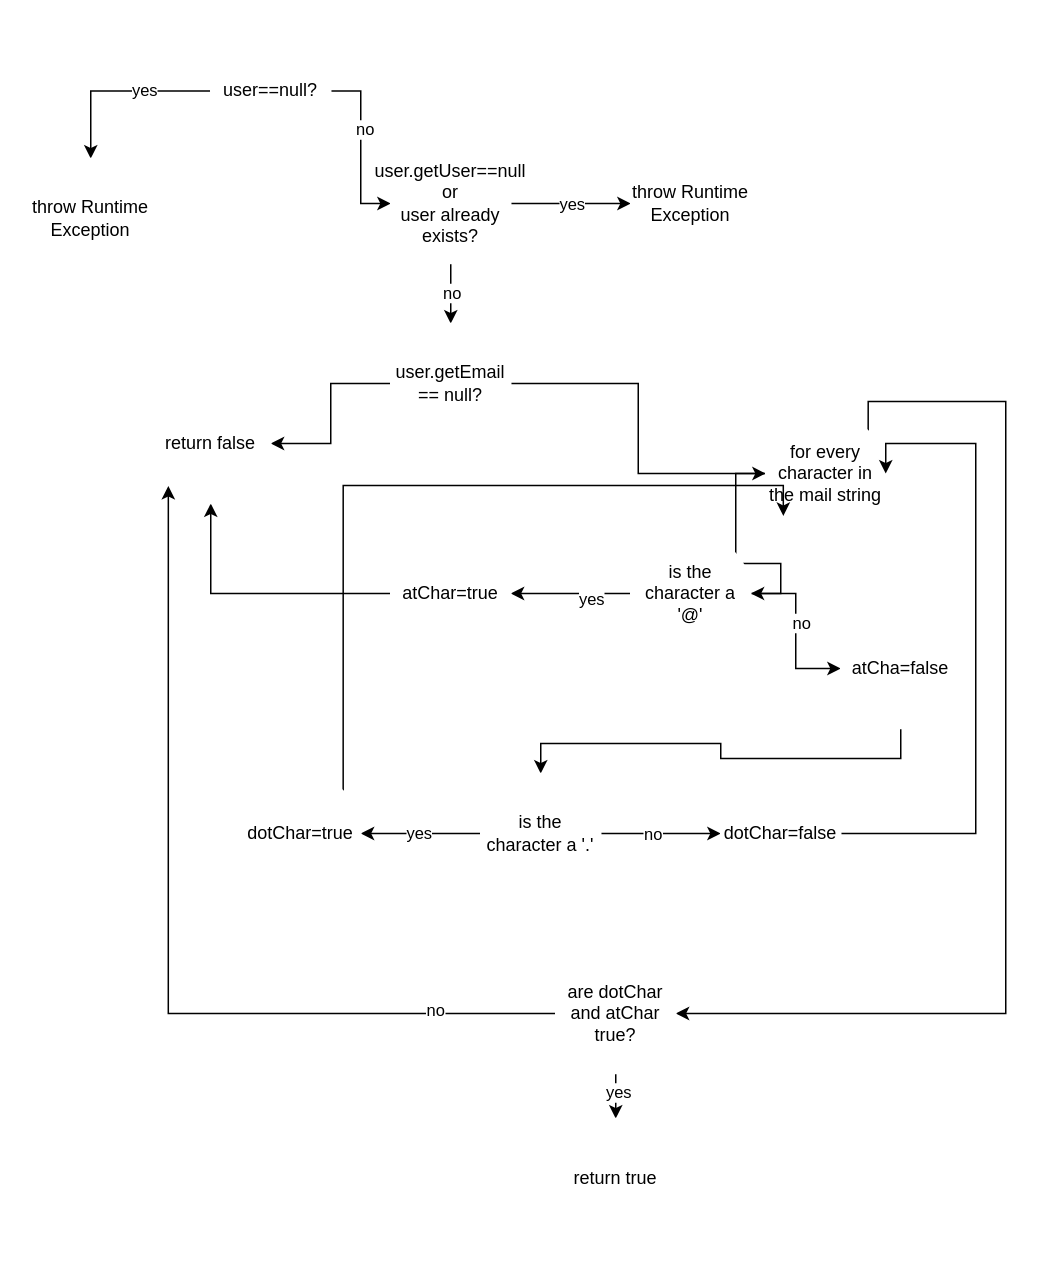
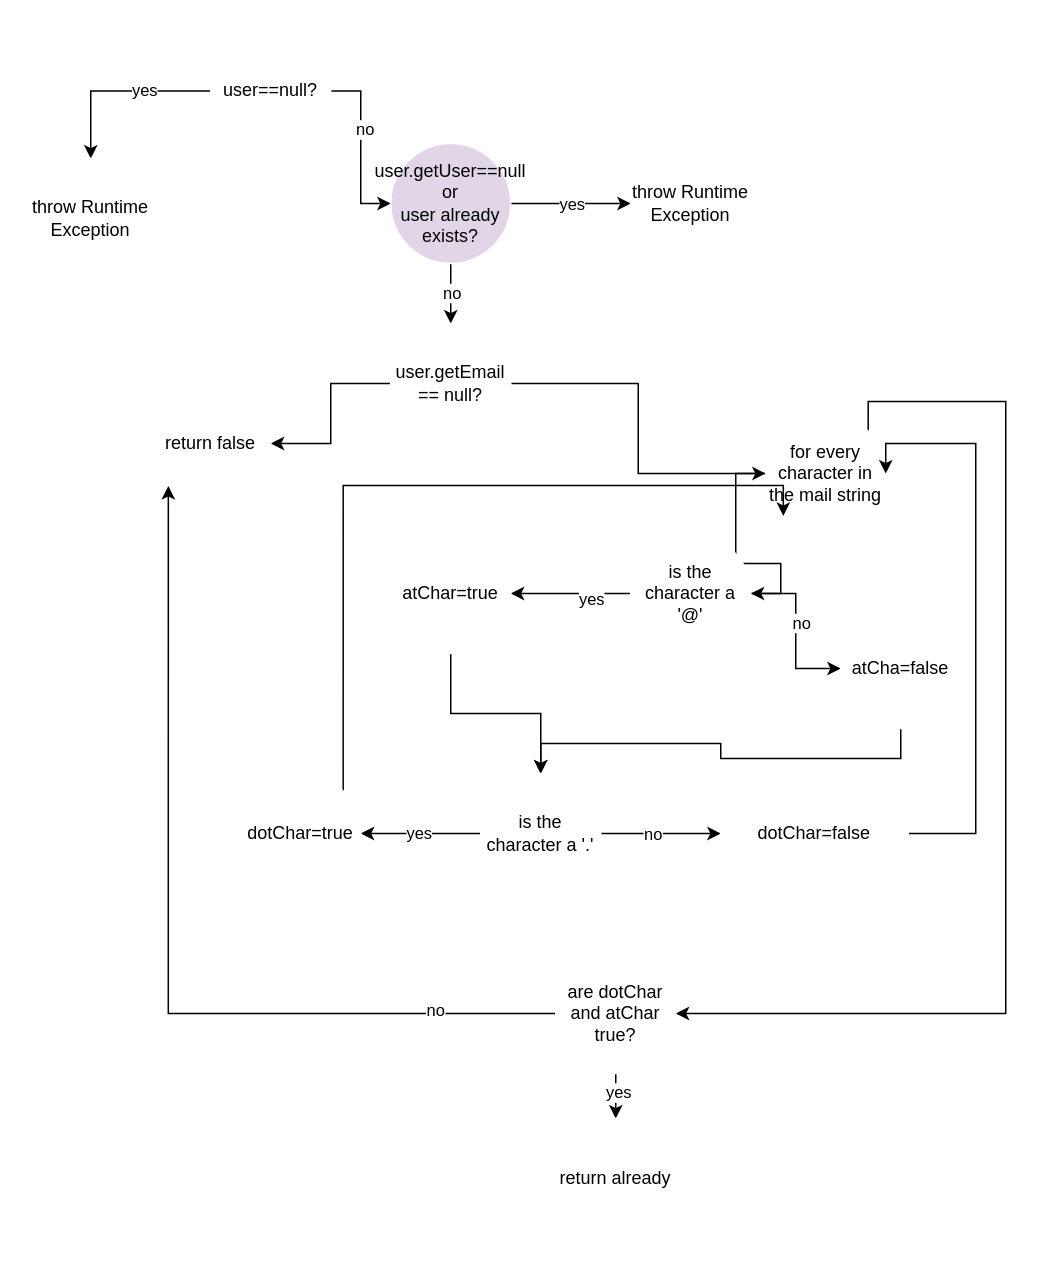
- <mxCell id="11" value="user.getUser==null&lt;br&gt;or&lt;br&gt;user already exists?" style="ellipse;whiteSpace=wrap;html=1;aspect=fixed;strokeColor=#FFFFFF;fontColor=#000000;" parent="1" vertex="1"><mxGeometry x="260" y="95" width="80" height="80" as="geometry" /></mxCell>
+ <mxCell id="11" value="user.getUser==null&lt;br&gt;or&lt;br&gt;user already exists?" style="ellipse;whiteSpace=wrap;html=1;aspect=fixed;strokeColor=#FFFFFF;fontColor=#000000;fillColor=#e1d5e7;" parent="1" vertex="1"><mxGeometry x="260" y="95" width="80" height="80" as="geometry" /></mxCell>
- <mxCell id="25" value="" style="edgeStyle=orthogonalEdgeStyle;rounded=0;orthogonalLoop=1;jettySize=auto;html=1;fontColor=#000000;" parent="1" source="26" target="36" edge="1"><mxGeometry relative="1" as="geometry" /></mxCell>
+ <mxCell id="25" value="" style="edgeStyle=orthogonalEdgeStyle;rounded=0;orthogonalLoop=1;jettySize=auto;html=1;fontColor=#000000;" parent="1" source="26" target="31" edge="1"><mxGeometry relative="1" as="geometry" /></mxCell>
- <mxCell id="33" value="dotChar=false" style="ellipse;whiteSpace=wrap;html=1;aspect=fixed;strokeColor=#FFFFFF;fontColor=#000000;" parent="1" vertex="1"><mxGeometry x="480" y="515" width="80" height="80" as="geometry" /></mxCell>
+ <mxCell id="33" value="dotChar=false" style="ellipse;whiteSpace=wrap;html=1;aspect=fixed;strokeColor=#FFFFFF;fontColor=#000000;" parent="1" vertex="1"><mxGeometry x="480" y="515" width="125" height="80" as="geometry" /></mxCell>
- <mxCell id="44" value="return true" style="ellipse;whiteSpace=wrap;html=1;aspect=fixed;strokeColor=#FFFFFF;fontColor=#000000;" parent="1" vertex="1"><mxGeometry x="370" y="745" width="80" height="80" as="geometry" /></mxCell>
+ <mxCell id="44" value="return already" style="ellipse;whiteSpace=wrap;html=1;aspect=fixed;strokeColor=#FFFFFF;fontColor=#000000;" parent="1" vertex="1"><mxGeometry x="370" y="745" width="80" height="80" as="geometry" /></mxCell>
